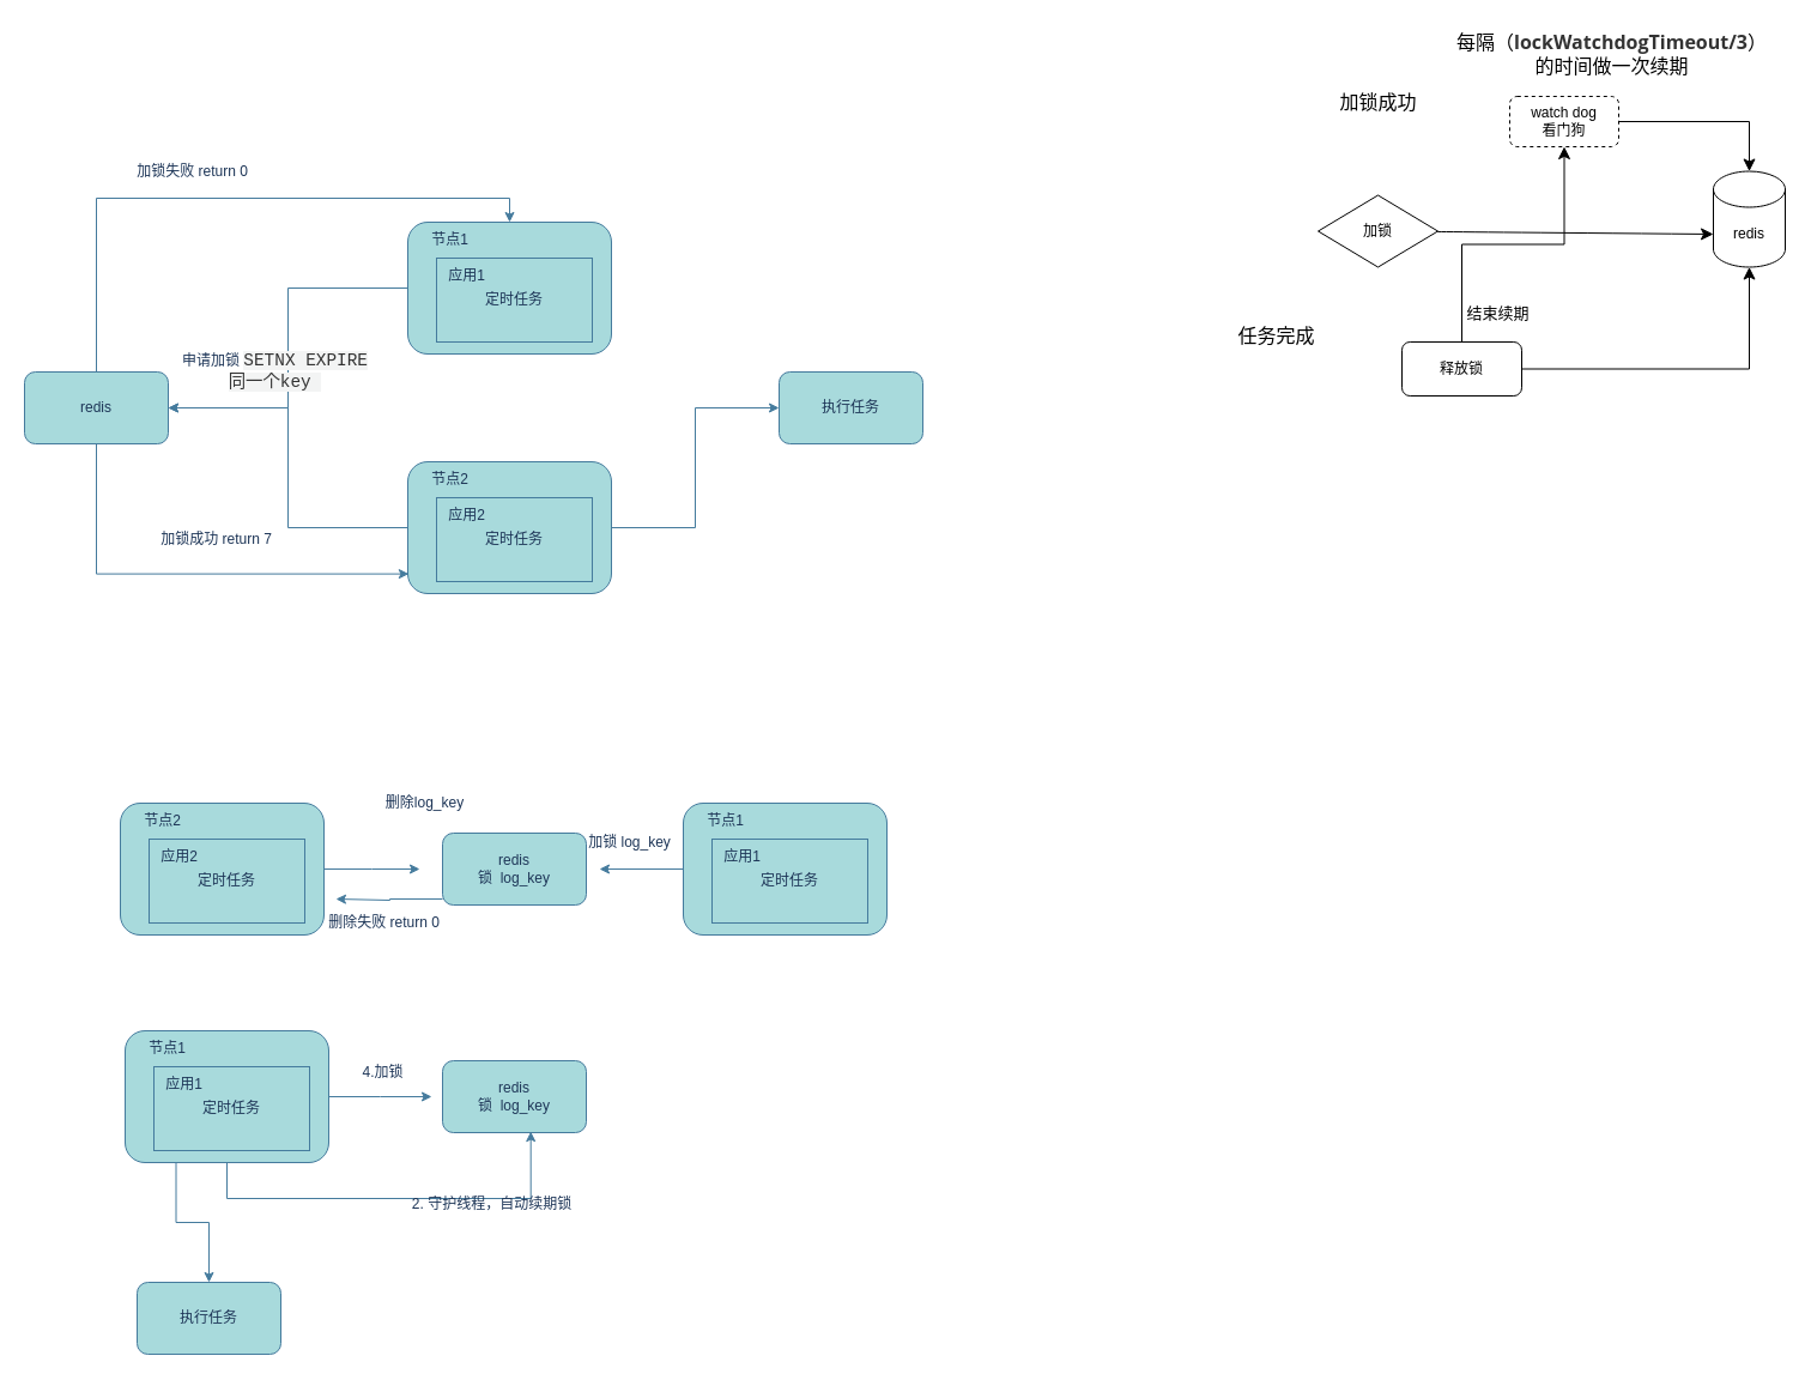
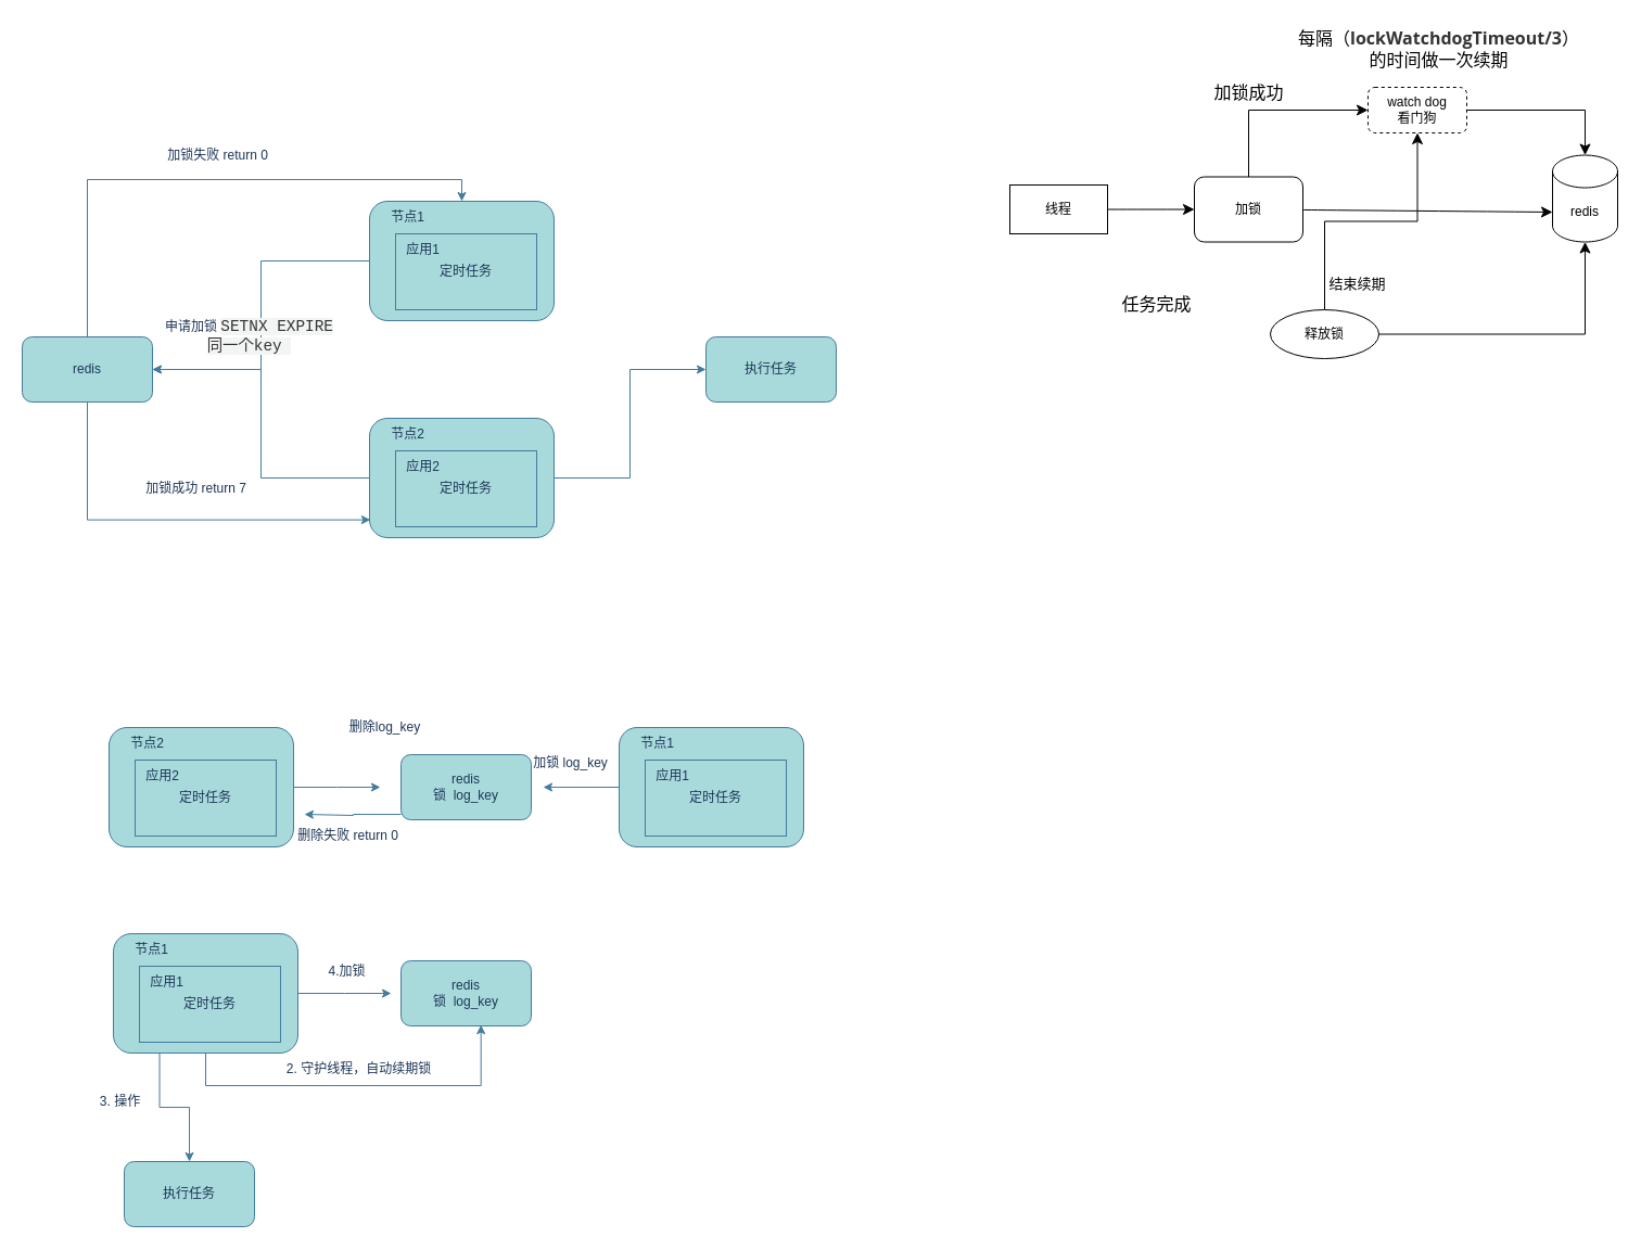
- <mxCell id="56" value="每隔（&lt;strong style=&quot;box-sizing: border-box; color: rgb(51, 51, 51); font-family: &amp;quot;Open Sans&amp;quot;, &amp;quot;Clear Sans&amp;quot;, &amp;quot;Helvetica Neue&amp;quot;, Helvetica, Arial, &amp;quot;Segoe UI Emoji&amp;quot;, sans-serif; orphans: 4; text-align: start; text-wrap: wrap; background-color: rgb(255, 255, 255);&quot;&gt;&lt;span style=&quot;box-sizing: border-box; white-space-collapse: preserve;&quot; class=&quot;md-plain&quot;&gt;lockWatchdogTimeout/3&lt;/span&gt;&lt;/strong&gt;）&lt;div&gt;的时间做一次续期&lt;/div&gt;" style="text;html=1;align=center;verticalAlign=middle;resizable=0;points=[];autosize=1;fontSize=16;" vertex="1" parent="1"><mxGeometry x="1210" y="20" width="270" height="50" as="geometry" /></mxCell>
+ <mxCell id="56" value="每隔（&lt;strong style=&quot;box-sizing: border-box; color: rgb(51, 51, 51); font-family: &amp;quot;Open Sans&amp;quot;, &amp;quot;Clear Sans&amp;quot;, &amp;quot;Helvetica Neue&amp;quot;, Helvetica, Arial, &amp;quot;Segoe UI Emoji&amp;quot;, sans-serif; orphans: 4; text-align: start; text-wrap: wrap; background-color: rgb(255, 255, 255);&quot;&gt;&lt;span style=&quot;box-sizing: border-box; white-space-collapse: preserve;&quot; class=&quot;md-plain&quot;&gt;lockWatchdogTimeout/3&lt;/span&gt;&lt;/strong&gt;）&lt;div&gt;的时间做一次续期&lt;/div&gt;" style="text;html=1;align=center;verticalAlign=middle;resizable=0;points=[];autosize=1;fontSize=16;" vertex="1" parent="1"><mxGeometry x="1190" y="20" width="270" height="50" as="geometry" /></mxCell>
+ <mxCell id="50" style="edgeStyle=orthogonalEdgeStyle;rounded=0;orthogonalLoop=1;jettySize=auto;html=1;entryX=0;entryY=0.5;entryDx=0;entryDy=0;fontSize=12;fontColor=#1D3557;startSize=8;endSize=8;" edge="1" parent="1" source="51" target="53"><mxGeometry relative="1" as="geometry"><Array as="points"><mxPoint x="1150" y="101" /></Array></mxGeometry></mxCell>
- <mxCell id="19" value="加锁失败 return 0" style="text;html=1;align=center;verticalAlign=middle;resizable=0;points=[];autosize=1;strokeColor=none;fillColor=none;labelBackgroundColor=none;fontColor=#1D3557;" parent="1" vertex="1"><mxGeometry x="100" y="128" width="120" height="30" as="geometry" /></mxCell>
+ <mxCell id="19" value="加锁失败 return 0" style="text;html=1;align=center;verticalAlign=middle;resizable=0;points=[];autosize=1;strokeColor=none;fillColor=none;labelBackgroundColor=none;fontColor=#1D3557;" parent="1" vertex="1"><mxGeometry x="140" y="128" width="120" height="30" as="geometry" /></mxCell>
+ <mxCell id="48" value="线程" style="rounded=0;whiteSpace=wrap;html=1;labelBackgroundColor=none;" vertex="1" parent="1"><mxGeometry x="930" y="170" width="90" height="45" as="geometry" /></mxCell>
+ <mxCell id="47" style="edgeStyle=none;curved=1;rounded=0;orthogonalLoop=1;jettySize=auto;html=1;entryX=0;entryY=0.5;entryDx=0;entryDy=0;fontSize=12;startSize=8;endSize=8;labelBackgroundColor=none;fontColor=default;" edge="1" parent="1" source="48" target="51"><mxGeometry relative="1" as="geometry" /></mxCell>
- <mxCell id="51" value="加锁" style="rhombus;whiteSpace=wrap;html=1;labelBackgroundColor=none;" vertex="1" parent="1"><mxGeometry x="1100" y="162.5" width="100" height="60" as="geometry" /></mxCell>
+ <mxCell id="51" value="加锁" style="whiteSpace=wrap;html=1;labelBackgroundColor=none;rounded=1;" vertex="1" parent="1"><mxGeometry x="1100" y="162.5" width="100" height="60" as="geometry" /></mxCell>
- <mxCell id="58" value="释放锁" style="rounded=1;whiteSpace=wrap;html=1;" vertex="1" parent="1"><mxGeometry x="1170" y="285" width="100" height="45" as="geometry" /></mxCell>
+ <mxCell id="58" value="释放锁" style="ellipse;whiteSpace=wrap;html=1;" vertex="1" parent="1"><mxGeometry x="1170" y="285" width="100" height="45" as="geometry" /></mxCell>
- <mxCell id="43" value="2. 守护线程，自动续期锁" style="text;html=1;align=center;verticalAlign=middle;resizable=0;points=[];autosize=1;strokeColor=none;fillColor=none;labelBackgroundColor=none;fontColor=#1D3557;" parent="1" vertex="1"><mxGeometry x="330" y="990" width="160" height="30" as="geometry" /></mxCell>
+ <mxCell id="43" value="2. 守护线程，自动续期锁" style="text;html=1;align=center;verticalAlign=middle;resizable=0;points=[];autosize=1;strokeColor=none;fillColor=none;labelBackgroundColor=none;fontColor=#1D3557;" parent="1" vertex="1"><mxGeometry x="250" y="970" width="160" height="30" as="geometry" /></mxCell>
+ <mxCell id="46" value="3. 操作" style="text;html=1;align=center;verticalAlign=middle;resizable=0;points=[];autosize=1;strokeColor=none;fillColor=none;labelBackgroundColor=none;fontColor=#1D3557;" parent="1" vertex="1"><mxGeometry x="80" y="1000" width="60" height="30" as="geometry" /></mxCell>
